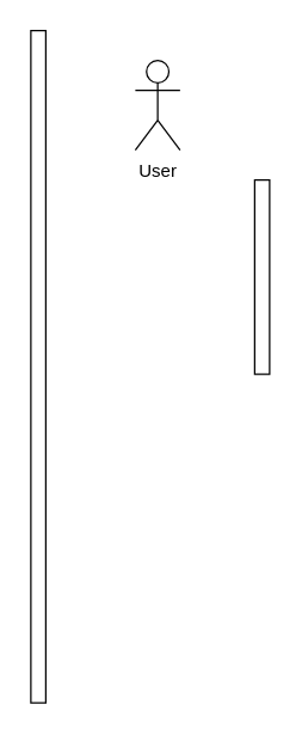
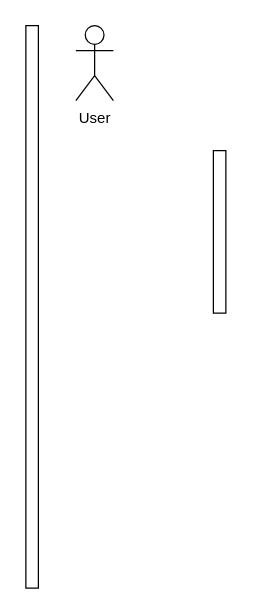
- <mxCell id="4" value="User" style="shape=umlActor;verticalLabelPosition=bottom;verticalAlign=top;html=1;" vertex="1" parent="1"><mxGeometry x="90" y="40" width="30" height="60" as="geometry" /></mxCell>
+ <mxCell id="4" value="User" style="shape=umlActor;verticalLabelPosition=bottom;verticalAlign=top;html=1;" vertex="1" parent="1"><mxGeometry x="60" y="20" width="30" height="60" as="geometry" /></mxCell>
